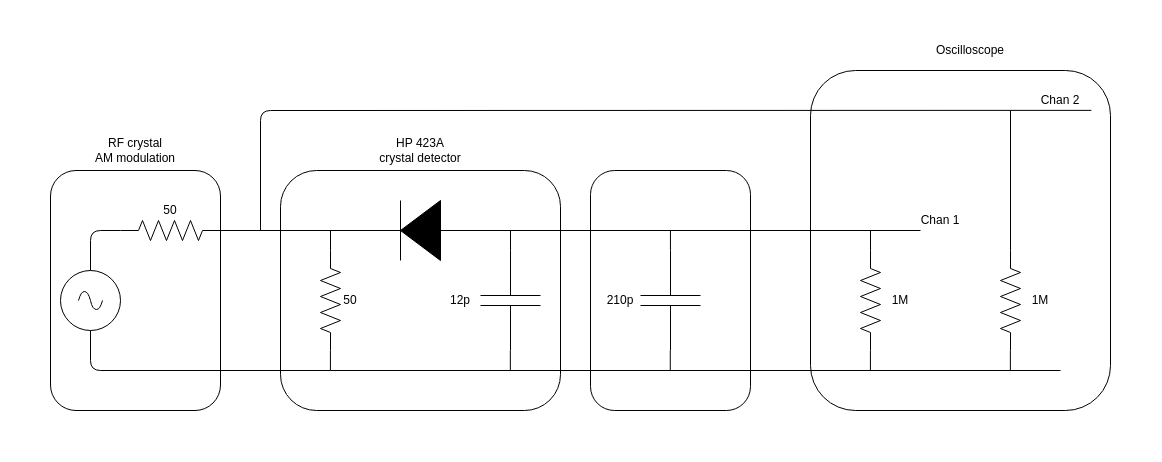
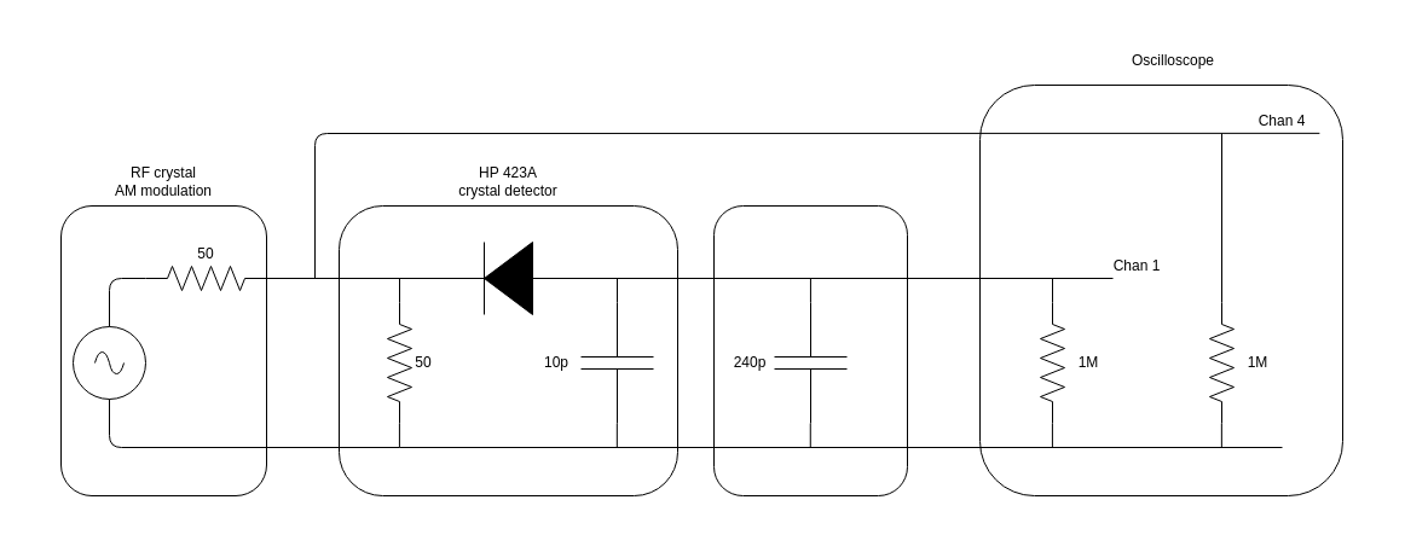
- <mxCell id="33" value="Chan 2" style="text;html=1;strokeColor=none;fillColor=none;align=center;verticalAlign=middle;whiteSpace=wrap;rounded=0;" parent="1" vertex="1"><mxGeometry x="1020" y="90" width="80" height="20" as="geometry" /></mxCell>
+ <mxCell id="33" value="Chan 4" style="text;html=1;strokeColor=none;fillColor=none;align=center;verticalAlign=middle;whiteSpace=wrap;rounded=0;" parent="1" vertex="1"><mxGeometry x="1020" y="90" width="80" height="20" as="geometry" /></mxCell>
- <mxCell id="36" value="12p" style="text;html=1;strokeColor=none;fillColor=none;align=center;verticalAlign=middle;whiteSpace=wrap;rounded=0;" parent="1" vertex="1"><mxGeometry x="440" y="290" width="40" height="20" as="geometry" /></mxCell>
+ <mxCell id="36" value="10p" style="text;html=1;strokeColor=none;fillColor=none;align=center;verticalAlign=middle;whiteSpace=wrap;rounded=0;" parent="1" vertex="1"><mxGeometry x="440" y="290" width="40" height="20" as="geometry" /></mxCell>
- <mxCell id="38" value="210p" style="text;html=1;strokeColor=none;fillColor=none;align=center;verticalAlign=middle;whiteSpace=wrap;rounded=0;" parent="1" vertex="1"><mxGeometry x="600" y="290" width="40" height="20" as="geometry" /></mxCell>
+ <mxCell id="38" value="240p" style="text;html=1;strokeColor=none;fillColor=none;align=center;verticalAlign=middle;whiteSpace=wrap;rounded=0;" parent="1" vertex="1"><mxGeometry x="600" y="290" width="40" height="20" as="geometry" /></mxCell>
